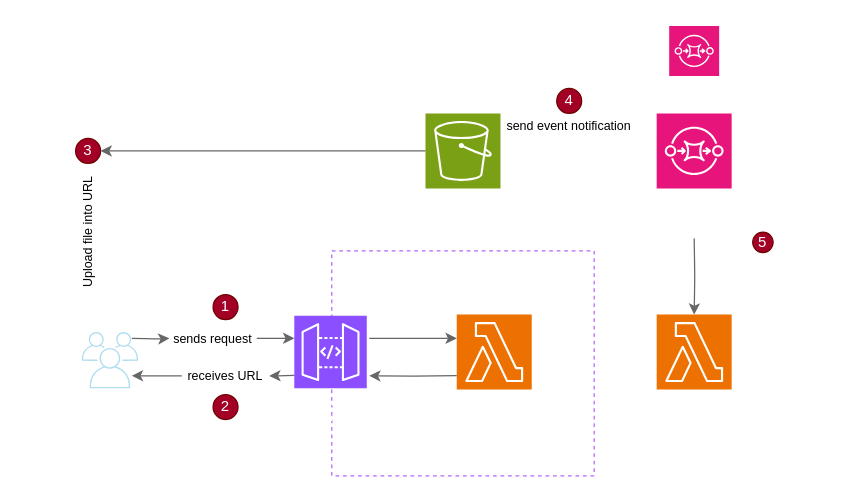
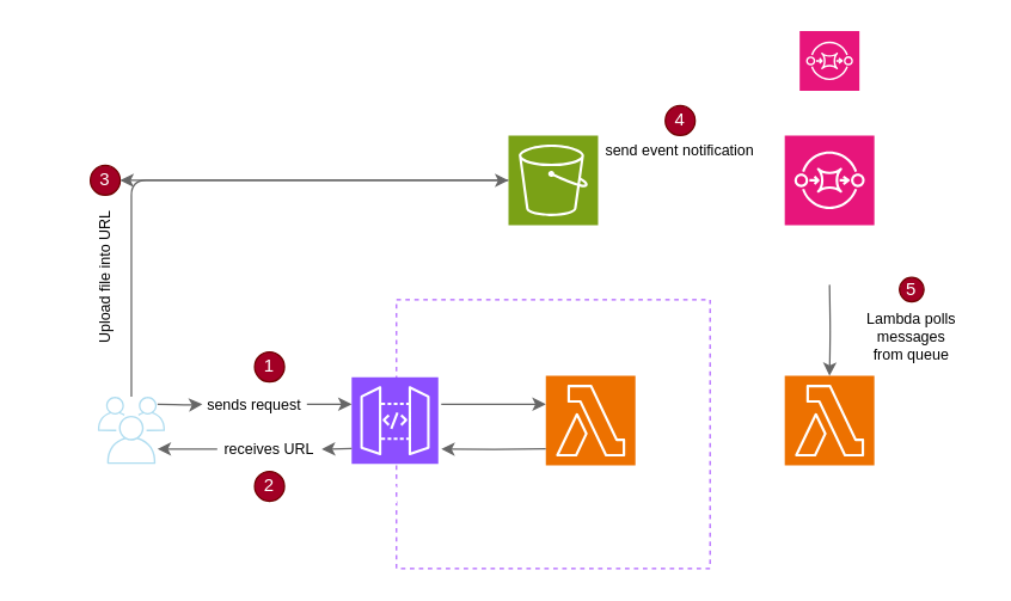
+ <mxCell id="20" style="edgeStyle=orthogonalEdgeStyle;rounded=1;orthogonalLoop=1;jettySize=auto;html=1;entryX=0;entryY=0.5;entryDx=0;entryDy=0;entryPerimeter=0;curved=0;strokeColor=#666666;" parent="1" source="19" target="7" edge="1"><mxGeometry relative="1" as="geometry"><Array as="points"><mxPoint x="87" y="120" /></Array></mxGeometry></mxCell>
+ <mxCell id="22" value="Lambda polls &lt;br&gt;messages&lt;br&gt;from queue" style="text;html=1;strokeColor=none;fillColor=none;align=center;verticalAlign=middle;whiteSpace=wrap;rounded=0;fontSize=10;" parent="21" vertex="1"><mxGeometry y="30" width="90" height="20" as="geometry" /></mxCell>
